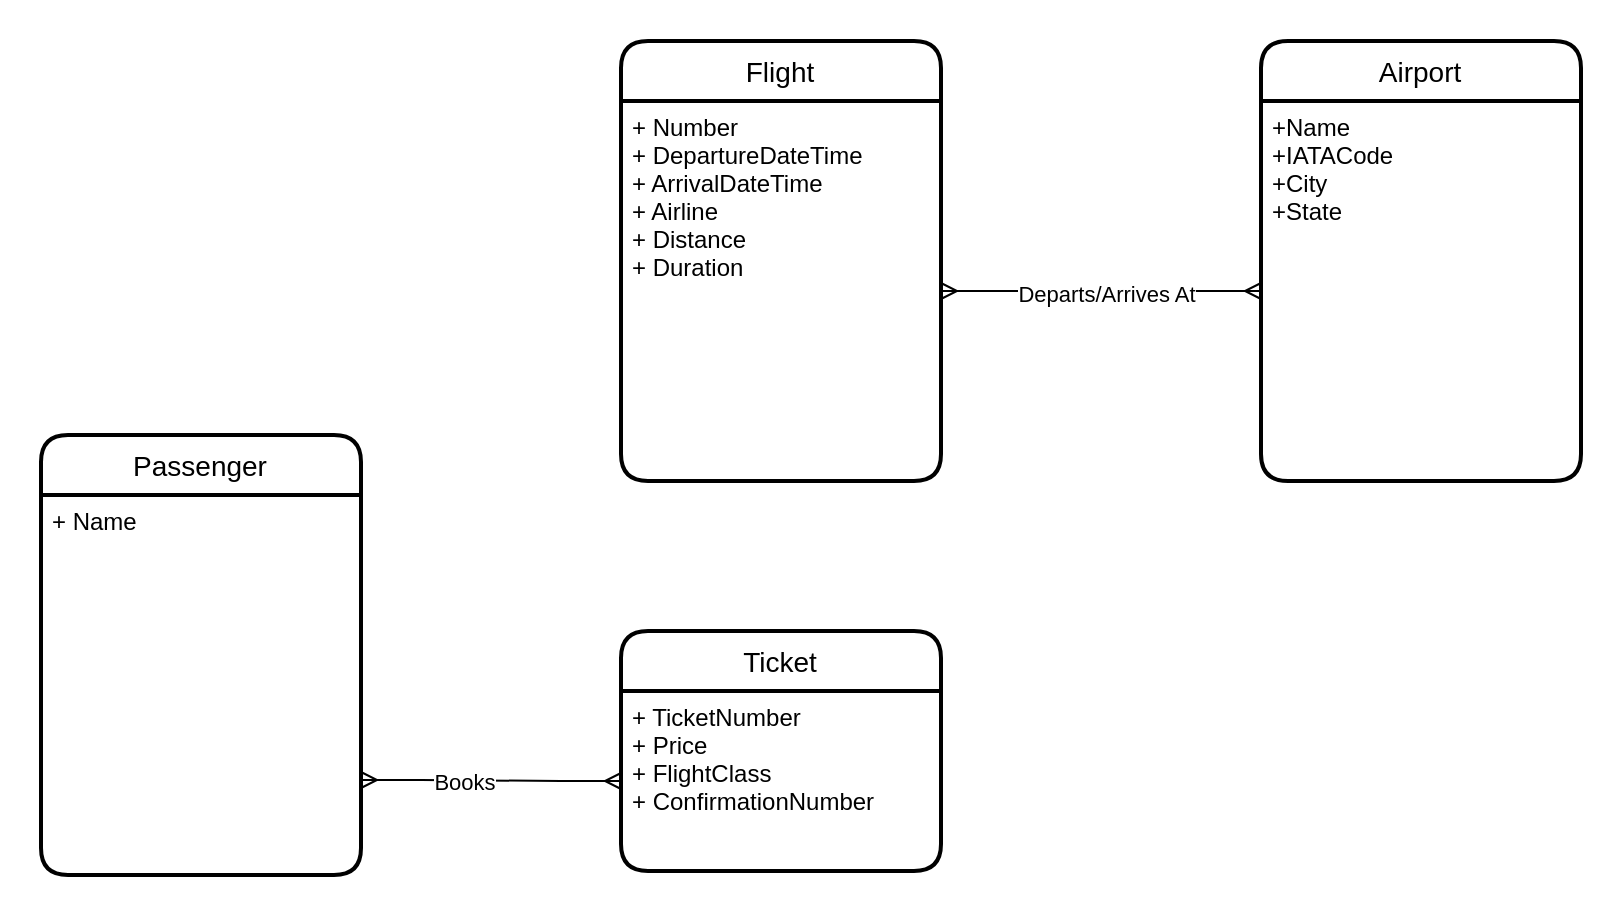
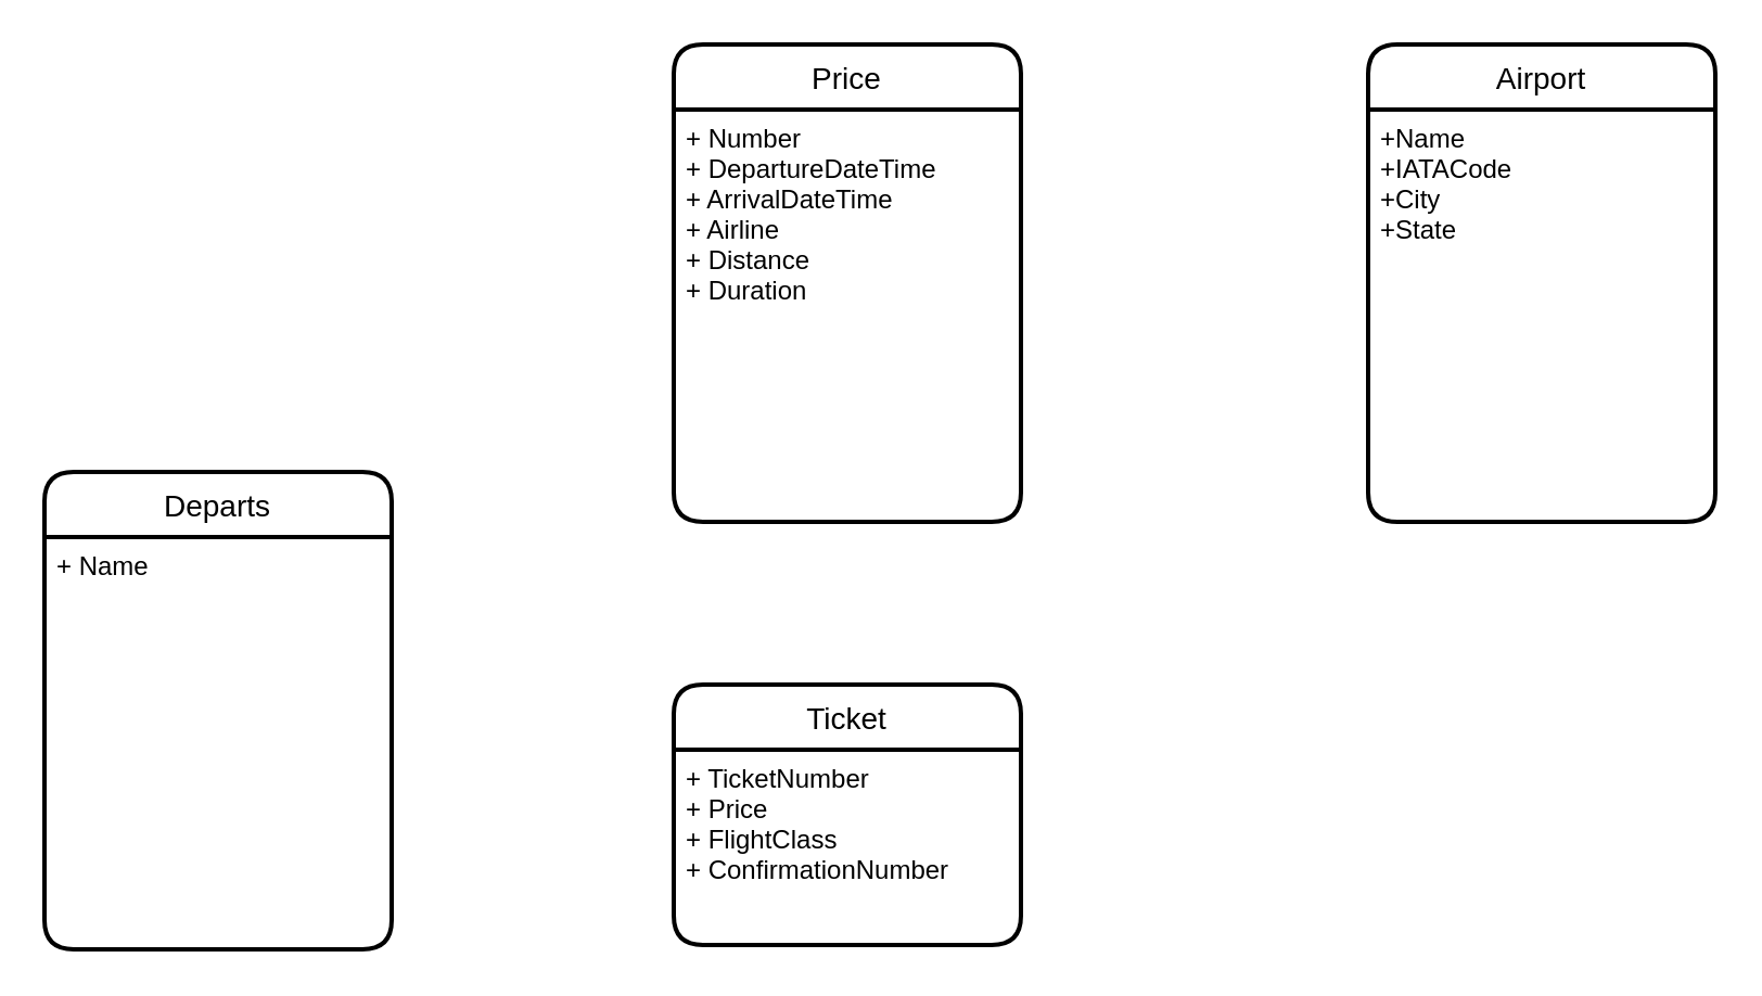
- <mxCell id="4" value="Flight" style="swimlane;childLayout=stackLayout;horizontal=1;startSize=30;horizontalStack=0;rounded=1;fontSize=14;fontStyle=0;strokeWidth=2;resizeParent=0;resizeLast=1;shadow=0;dashed=0;align=center;" vertex="1" parent="1"><mxGeometry x="310" y="20" width="160" height="220" as="geometry" /></mxCell>
+ <mxCell id="4" value="Price" style="swimlane;childLayout=stackLayout;horizontal=1;startSize=30;horizontalStack=0;rounded=1;fontSize=14;fontStyle=0;strokeWidth=2;resizeParent=0;resizeLast=1;shadow=0;dashed=0;align=center;" vertex="1" parent="1"><mxGeometry x="310" y="20" width="160" height="220" as="geometry" /></mxCell>
- <mxCell id="8" value="" style="edgeStyle=entityRelationEdgeStyle;fontSize=12;html=1;endArrow=ERmany;startArrow=ERmany;rounded=0;exitX=1;exitY=0.5;exitDx=0;exitDy=0;entryX=0;entryY=0.5;entryDx=0;entryDy=0;" edge="1" parent="1" source="5" target="7"><mxGeometry width="100" height="100" relative="1" as="geometry"><mxPoint x="480" y="200" as="sourcePoint" /><mxPoint x="580" y="100" as="targetPoint" /></mxGeometry></mxCell>
- <mxCell id="9" value="Departs/Arrives At" style="edgeLabel;html=1;align=center;verticalAlign=middle;resizable=0;points=[];" vertex="1" connectable="0" parent="8"><mxGeometry x="0.029" y="-1" relative="1" as="geometry"><mxPoint as="offset" /></mxGeometry></mxCell>
- <mxCell id="2" value="Passenger" style="swimlane;childLayout=stackLayout;horizontal=1;startSize=30;horizontalStack=0;rounded=1;fontSize=14;fontStyle=0;strokeWidth=2;resizeParent=0;resizeLast=1;shadow=0;dashed=0;align=center;" vertex="1" parent="1"><mxGeometry x="20" y="217" width="160" height="220" as="geometry" /></mxCell>
+ <mxCell id="2" value="Departs" style="swimlane;childLayout=stackLayout;horizontal=1;startSize=30;horizontalStack=0;rounded=1;fontSize=14;fontStyle=0;strokeWidth=2;resizeParent=0;resizeLast=1;shadow=0;dashed=0;align=center;" vertex="1" parent="1"><mxGeometry x="20" y="217" width="160" height="220" as="geometry" /></mxCell>
- <mxCell id="12" value="" style="edgeStyle=entityRelationEdgeStyle;fontSize=12;html=1;endArrow=ERmany;startArrow=ERmany;rounded=0;exitX=1;exitY=0.75;exitDx=0;exitDy=0;entryX=0;entryY=0.5;entryDx=0;entryDy=0;" edge="1" parent="1" source="3" target="11"><mxGeometry width="100" height="100" relative="1" as="geometry"><mxPoint x="160" y="360" as="sourcePoint" /><mxPoint x="260" y="260" as="targetPoint" /></mxGeometry></mxCell>
- <mxCell id="13" value="Books" style="edgeLabel;html=1;align=center;verticalAlign=middle;resizable=0;points=[];" vertex="1" connectable="0" parent="12"><mxGeometry x="-0.201" y="-1" relative="1" as="geometry"><mxPoint as="offset" /></mxGeometry></mxCell>
